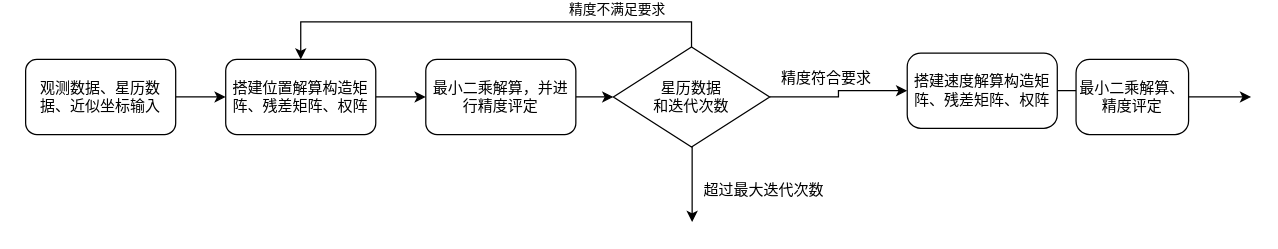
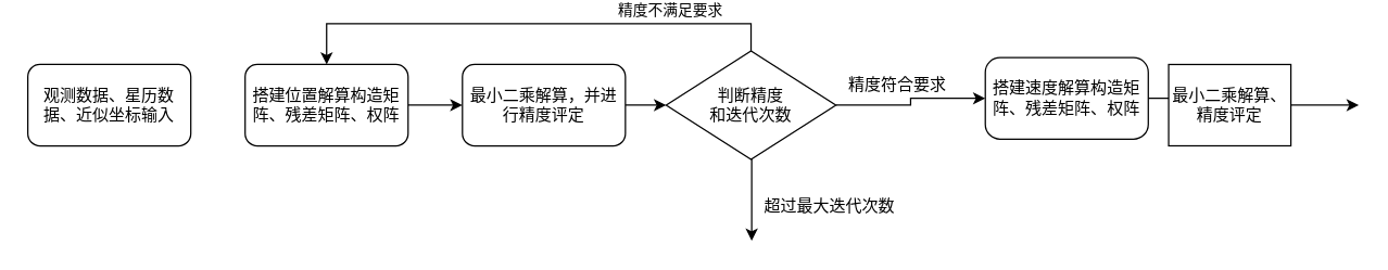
- <mxCell id="2" value="" style="edgeStyle=orthogonalEdgeStyle;rounded=0;orthogonalLoop=1;jettySize=auto;html=1;" edge="1" parent="1" source="3" target="5"><mxGeometry relative="1" as="geometry" /></mxCell>
- <mxCell id="12" value="星历数据&lt;br&gt;和迭代次数" style="rhombus;whiteSpace=wrap;html=1;rounded=1;arcSize=0;" vertex="1" parent="1"><mxGeometry x="490" y="20" width="125" height="80" as="geometry" /></mxCell>
+ <mxCell id="12" value="判断精度&lt;br&gt;和迭代次数" style="rhombus;whiteSpace=wrap;html=1;rounded=1;arcSize=0;" vertex="1" parent="1"><mxGeometry x="490" y="20" width="125" height="80" as="geometry" /></mxCell>
- <mxCell id="16" value="最小二乘解算、精度评定" style="whiteSpace=wrap;html=1;rounded=1;arcSize=18;" vertex="1" parent="1"><mxGeometry x="860" y="30" width="90" height="60" as="geometry" /></mxCell>
+ <mxCell id="16" value="最小二乘解算、精度评定" style="whiteSpace=wrap;html=1;arcSize=18;rounded=0;" vertex="1" parent="1"><mxGeometry x="860" y="30" width="90" height="60" as="geometry" /></mxCell>
